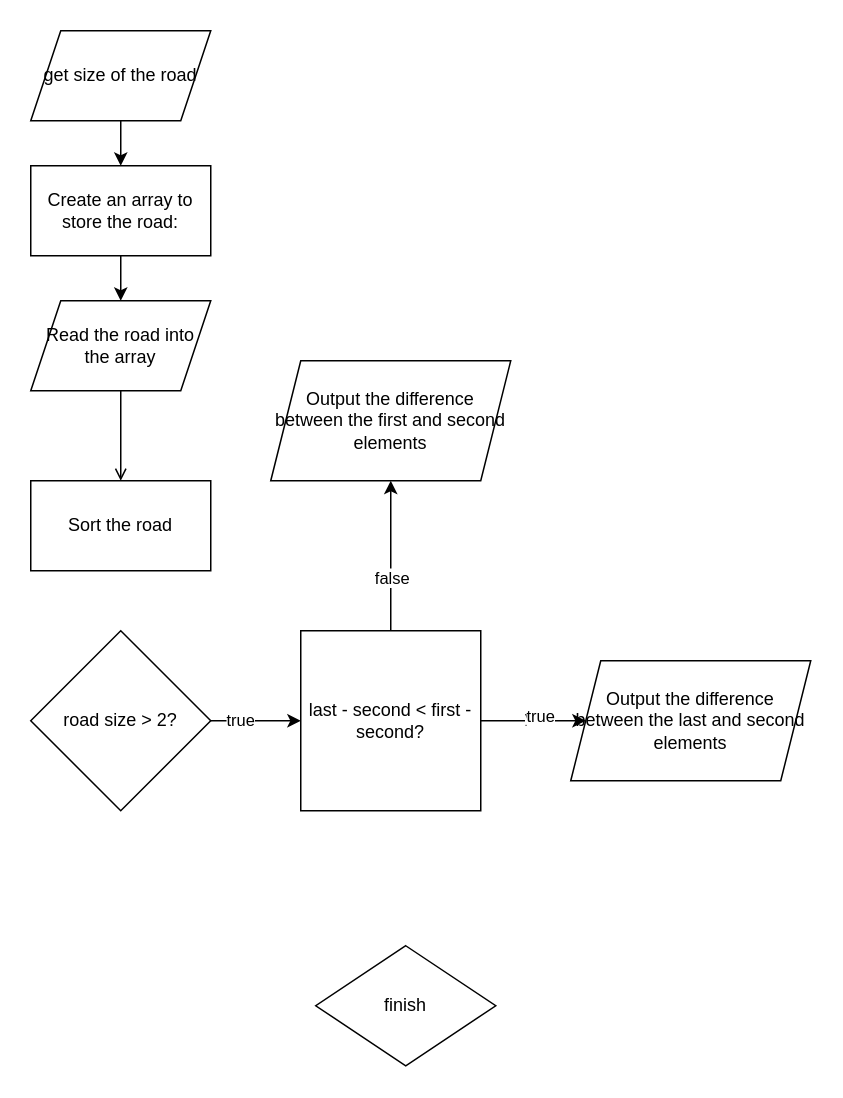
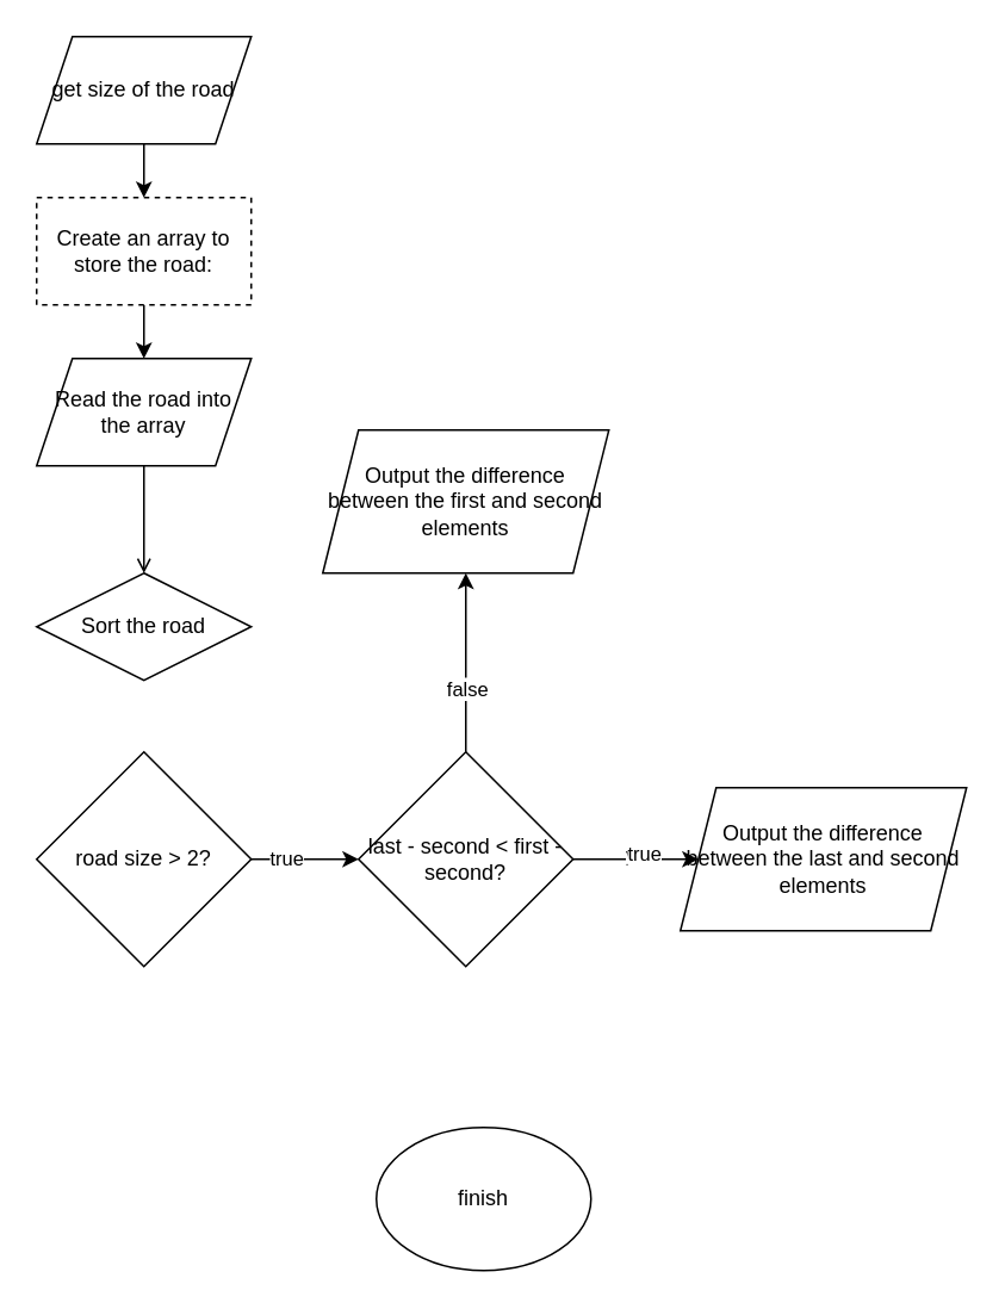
- <mxCell id="6" value="Create an array to store the road:" style="whiteSpace=wrap;html=1;" parent="1" vertex="1"><mxGeometry x="20" y="110" width="120" height="60" as="geometry" /></mxCell>
+ <mxCell id="6" value="Create an array to store the road:" style="whiteSpace=wrap;html=1;dashed=1;" parent="1" vertex="1"><mxGeometry x="20" y="110" width="120" height="60" as="geometry" /></mxCell>
- <mxCell id="7" value="Sort the road" style="whiteSpace=wrap;html=1;" parent="1" vertex="1"><mxGeometry x="20" y="320" width="120" height="60" as="geometry" /></mxCell>
+ <mxCell id="7" value="Sort the road" style="rhombus;whiteSpace=wrap;html=1;" parent="1" vertex="1"><mxGeometry x="20" y="320" width="120" height="60" as="geometry" /></mxCell>
- <mxCell id="18" value="last - second &amp;lt; first - second?" style="whiteSpace=wrap;html=1;rounded=0;" vertex="1" parent="1"><mxGeometry x="200" y="420" width="120" height="120" as="geometry" /></mxCell>
+ <mxCell id="18" value="last - second &amp;lt; first - second?" style="rhombus;whiteSpace=wrap;html=1;" vertex="1" parent="1"><mxGeometry x="200" y="420" width="120" height="120" as="geometry" /></mxCell>
- <mxCell id="2" value="finish" style="rhombus;whiteSpace=wrap;html=1;" parent="1" vertex="1"><mxGeometry x="210" y="630" width="120" height="80" as="geometry" /></mxCell>
+ <mxCell id="2" value="finish" style="ellipse;whiteSpace=wrap;html=1;" parent="1" vertex="1"><mxGeometry x="210" y="630" width="120" height="80" as="geometry" /></mxCell>
